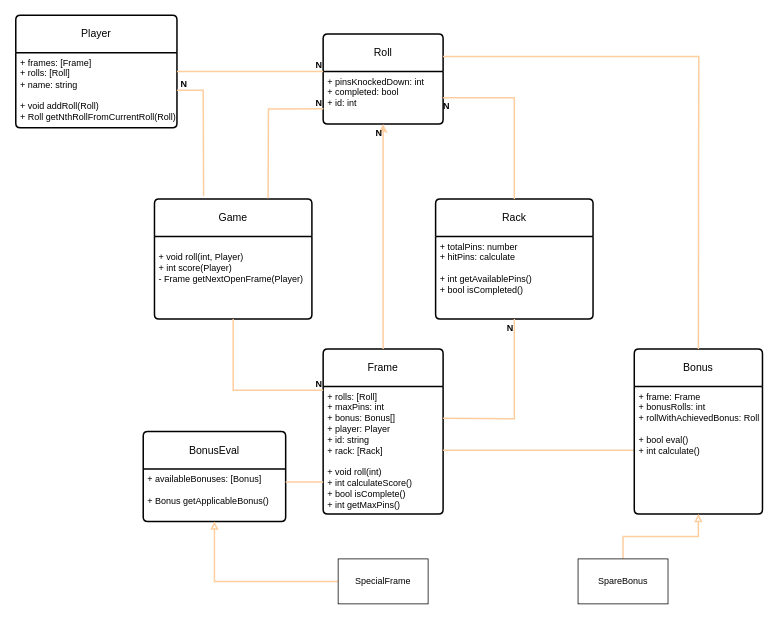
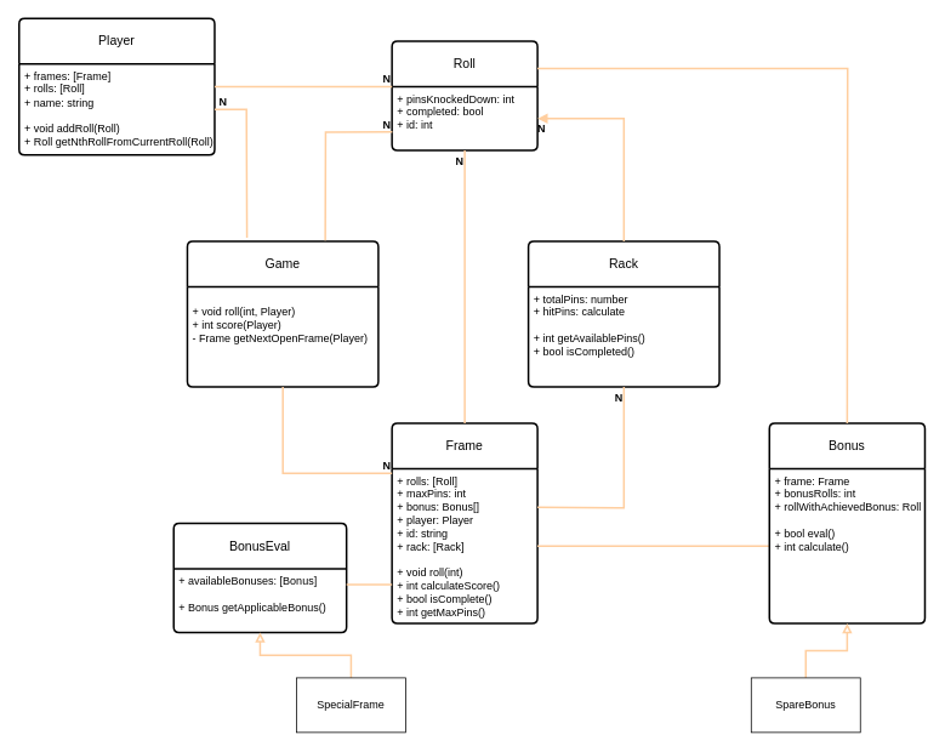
- <mxCell id="38" value="" style="endArrow=none;html=1;rounded=0;entryX=1;entryY=0.5;entryDx=0;entryDy=0;strokeWidth=2;strokeColor=#FFCE9F;exitX=0.5;exitY=0;exitDx=0;exitDy=0;" edge="1" parent="1" source="34" target="5"><mxGeometry relative="1" as="geometry"><mxPoint x="600" y="568" as="sourcePoint" /><mxPoint x="695" y="435" as="targetPoint" /><Array as="points"><mxPoint x="685" y="130" /></Array></mxGeometry></mxCell>
+ <mxCell id="38" value="" style="endArrow=block;html=1;rounded=0;entryX=1;entryY=0.5;entryDx=0;entryDy=0;strokeWidth=2;strokeColor=#FFCE9F;exitX=0.5;exitY=0;exitDx=0;exitDy=0;" edge="1" parent="1" source="34" target="5"><mxGeometry relative="1" as="geometry"><mxPoint x="600" y="568" as="sourcePoint" /><mxPoint x="695" y="435" as="targetPoint" /><Array as="points"><mxPoint x="685" y="130" /></Array></mxGeometry></mxCell>
- <mxCell id="10" value="" style="endArrow=classic;html=1;rounded=0;entryX=0.5;entryY=1;entryDx=0;entryDy=0;strokeWidth=2;strokeColor=#FFCE9F;" edge="1" parent="1" source="2" target="5"><mxGeometry relative="1" as="geometry"><mxPoint x="210" y="415" as="sourcePoint" /><mxPoint x="670" y="395" as="targetPoint" /></mxGeometry></mxCell>
+ <mxCell id="10" value="" style="endArrow=none;html=1;rounded=0;entryX=0.5;entryY=1;entryDx=0;entryDy=0;strokeWidth=2;strokeColor=#FFCE9F;" edge="1" parent="1" source="2" target="5"><mxGeometry relative="1" as="geometry"><mxPoint x="210" y="415" as="sourcePoint" /><mxPoint x="670" y="395" as="targetPoint" /></mxGeometry></mxCell>
- <mxCell id="25" value="SpecialFrame" style="rounded=0;whiteSpace=wrap;html=1;" vertex="1" parent="1"><mxGeometry x="450" y="745" width="120" height="60" as="geometry" /></mxCell>
+ <mxCell id="25" value="SpecialFrame" style="rounded=0;whiteSpace=wrap;html=1;" vertex="1" parent="1"><mxGeometry x="325" y="745" width="120" height="60" as="geometry" /></mxCell>
- <mxCell id="23" value="SpareBonus" style="rounded=0;whiteSpace=wrap;html=1;" vertex="1" parent="1"><mxGeometry x="770" y="745" width="120" height="60" as="geometry" /></mxCell>
+ <mxCell id="23" value="SpareBonus" style="rounded=0;whiteSpace=wrap;html=1;" vertex="1" parent="1"><mxGeometry x="825" y="745" width="120" height="60" as="geometry" /></mxCell>
